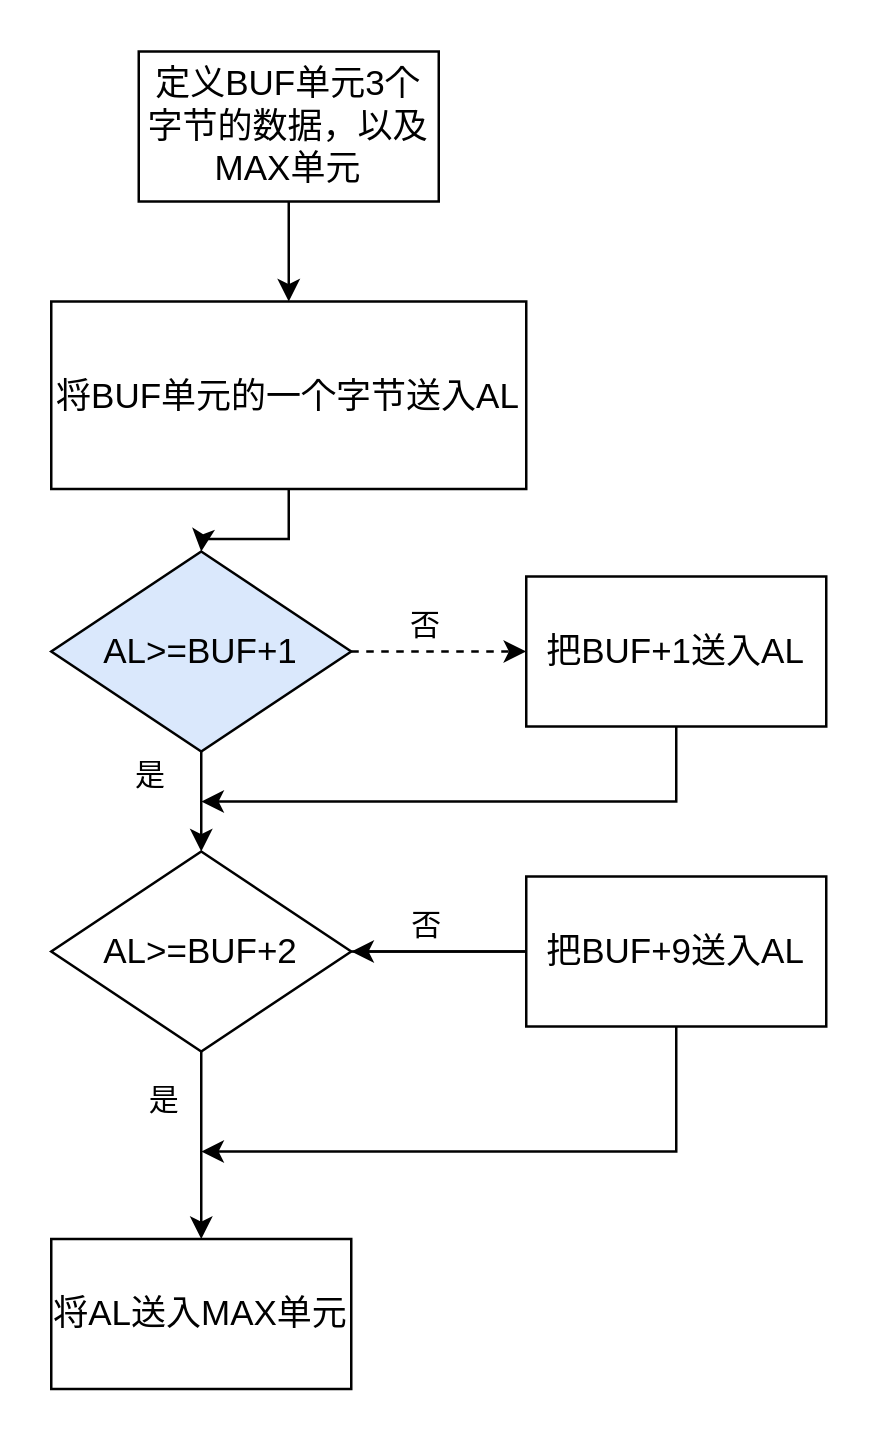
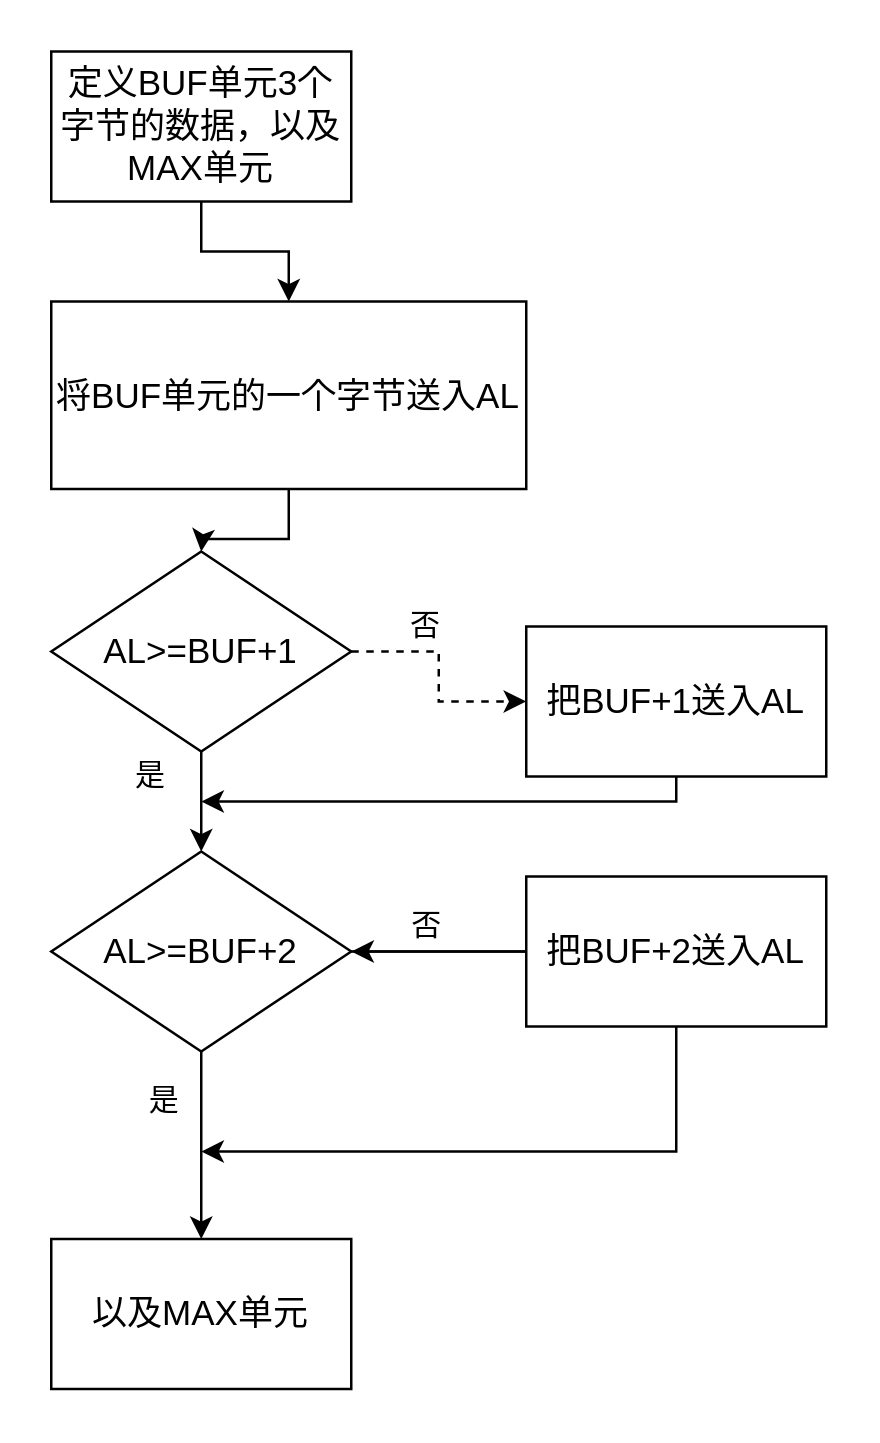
- <mxCell id="3" value="&lt;font style=&quot;font-size: 14px&quot;&gt;定义BUF单元3个字节的数据，以及MAX单元&lt;/font&gt;" style="rounded=0;whiteSpace=wrap;html=1;" vertex="1" parent="1"><mxGeometry x="55" y="20" width="120" height="60" as="geometry" /></mxCell>
+ <mxCell id="3" value="&lt;font style=&quot;font-size: 14px&quot;&gt;定义BUF单元3个字节的数据，以及MAX单元&lt;/font&gt;" style="rounded=0;whiteSpace=wrap;html=1;" vertex="1" parent="1"><mxGeometry x="20" y="20" width="120" height="60" as="geometry" /></mxCell>
- <mxCell id="8" value="&lt;font style=&quot;font-size: 14px&quot;&gt;AL&amp;gt;=BUF+1&lt;/font&gt;" style="rhombus;whiteSpace=wrap;html=1;fillColor=#dae8fc;" vertex="1" parent="1"><mxGeometry x="20" y="220" width="120" height="80" as="geometry" /></mxCell>
+ <mxCell id="8" value="&lt;font style=&quot;font-size: 14px&quot;&gt;AL&amp;gt;=BUF+1&lt;/font&gt;" style="rhombus;whiteSpace=wrap;html=1;" vertex="1" parent="1"><mxGeometry x="20" y="220" width="120" height="80" as="geometry" /></mxCell>
- <mxCell id="10" value="&lt;span style=&quot;font-size: 14px&quot;&gt;把BUF+1送入AL&lt;/span&gt;" style="rounded=0;whiteSpace=wrap;html=1;" vertex="1" parent="1"><mxGeometry x="210" y="230" width="120" height="60" as="geometry" /></mxCell>
+ <mxCell id="10" value="&lt;span style=&quot;font-size: 14px&quot;&gt;把BUF+1送入AL&lt;/span&gt;" style="rounded=0;whiteSpace=wrap;html=1;" vertex="1" parent="1"><mxGeometry x="210" y="250" width="120" height="60" as="geometry" /></mxCell>
- <mxCell id="21" value="&lt;span style=&quot;font-size: 14px&quot;&gt;把BUF+9送入AL&lt;/span&gt;" style="rounded=0;whiteSpace=wrap;html=1;" vertex="1" parent="1"><mxGeometry x="210" y="350" width="120" height="60" as="geometry" /></mxCell>
+ <mxCell id="21" value="&lt;span style=&quot;font-size: 14px&quot;&gt;把BUF+2送入AL&lt;/span&gt;" style="rounded=0;whiteSpace=wrap;html=1;" vertex="1" parent="1"><mxGeometry x="210" y="350" width="120" height="60" as="geometry" /></mxCell>
- <mxCell id="16" value="&lt;span style=&quot;font-size: 14px&quot;&gt;将AL送入MAX单元&lt;/span&gt;" style="rounded=0;whiteSpace=wrap;html=1;" vertex="1" parent="1"><mxGeometry x="20" y="495" width="120" height="60" as="geometry" /></mxCell>
+ <mxCell id="16" value="&lt;span style=&quot;font-size: 14px&quot;&gt;以及MAX单元&lt;/span&gt;" style="rounded=0;whiteSpace=wrap;html=1;" vertex="1" parent="1"><mxGeometry x="20" y="495" width="120" height="60" as="geometry" /></mxCell>
